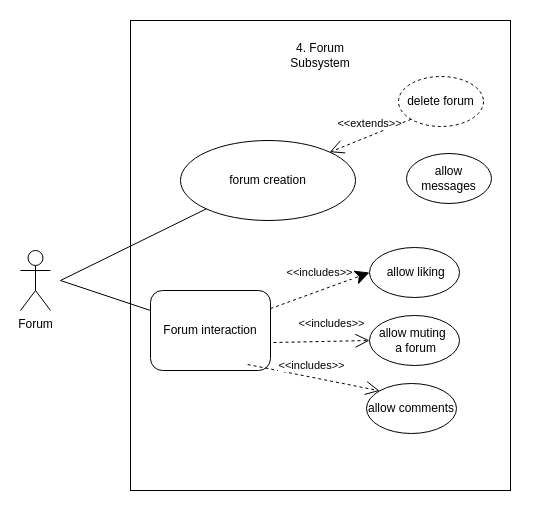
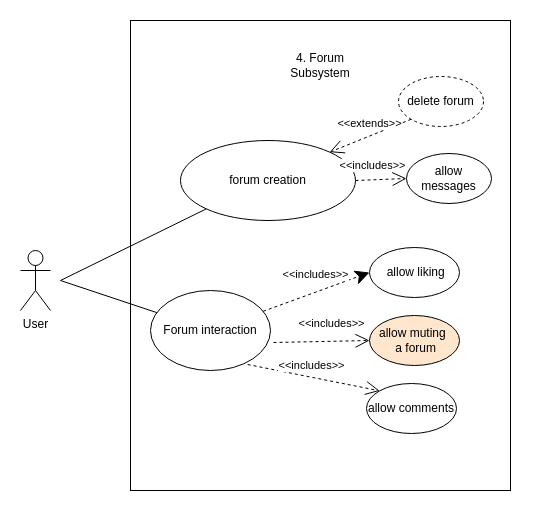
- <mxCell id="16" value="4. Forum Subsystem" style="text;html=1;align=center;verticalAlign=middle;whiteSpace=wrap;rounded=0;" vertex="1" parent="1"><mxGeometry x="290.001" y="40.002" width="60" height="30" as="geometry" /></mxCell>
+ <mxCell id="16" value="4. Forum Subsystem" style="text;html=1;align=center;verticalAlign=middle;whiteSpace=wrap;rounded=0;" vertex="1" parent="1"><mxGeometry x="290.001" y="50.002" width="60" height="30" as="geometry" /></mxCell>
+ <mxCell id="10" value="&amp;lt;&amp;lt;includes&amp;gt;&amp;gt;" style="endArrow=open;endSize=12;dashed=1;html=1;rounded=0;entryX=0;entryY=0.5;entryDx=0;entryDy=0;exitX=1;exitY=0.5;exitDx=0;exitDy=0;" edge="1" parent="1" source="3" target="7"><mxGeometry x="-0.294" y="14" width="160" relative="1" as="geometry"><mxPoint x="310.001" y="79.002" as="sourcePoint" /><mxPoint x="435.001" y="79.002" as="targetPoint" /><mxPoint as="offset" /></mxGeometry></mxCell>
- <mxCell id="5" value="Forum" style="shape=umlActor;verticalLabelPosition=bottom;verticalAlign=top;html=1;outlineConnect=0;" vertex="1" parent="1"><mxGeometry x="20.001" y="250.002" width="30" height="60" as="geometry" /></mxCell>
+ <mxCell id="5" value="User" style="shape=umlActor;verticalLabelPosition=bottom;verticalAlign=top;html=1;outlineConnect=0;" vertex="1" parent="1"><mxGeometry x="20.001" y="250.002" width="30" height="60" as="geometry" /></mxCell>
- <mxCell id="4" value="Forum interaction" style="whiteSpace=wrap;html=1;rounded=1;" vertex="1" parent="1"><mxGeometry x="150.001" y="290.002" width="120" height="80" as="geometry" /></mxCell>
+ <mxCell id="4" value="Forum interaction" style="ellipse;whiteSpace=wrap;html=1;" vertex="1" parent="1"><mxGeometry x="150.001" y="290.002" width="120" height="80" as="geometry" /></mxCell>
- <mxCell id="9" value="allow muting&amp;nbsp;&lt;br&gt;&amp;nbsp;a forum" style="ellipse;whiteSpace=wrap;html=1;" vertex="1" parent="1"><mxGeometry x="369.001" y="315.002" width="90" height="50" as="geometry" /></mxCell>
+ <mxCell id="9" value="allow muting&amp;nbsp;&lt;br&gt;&amp;nbsp;a forum" style="ellipse;whiteSpace=wrap;html=1;fillColor=#ffe6cc;" vertex="1" parent="1"><mxGeometry x="369.001" y="315.002" width="90" height="50" as="geometry" /></mxCell>
